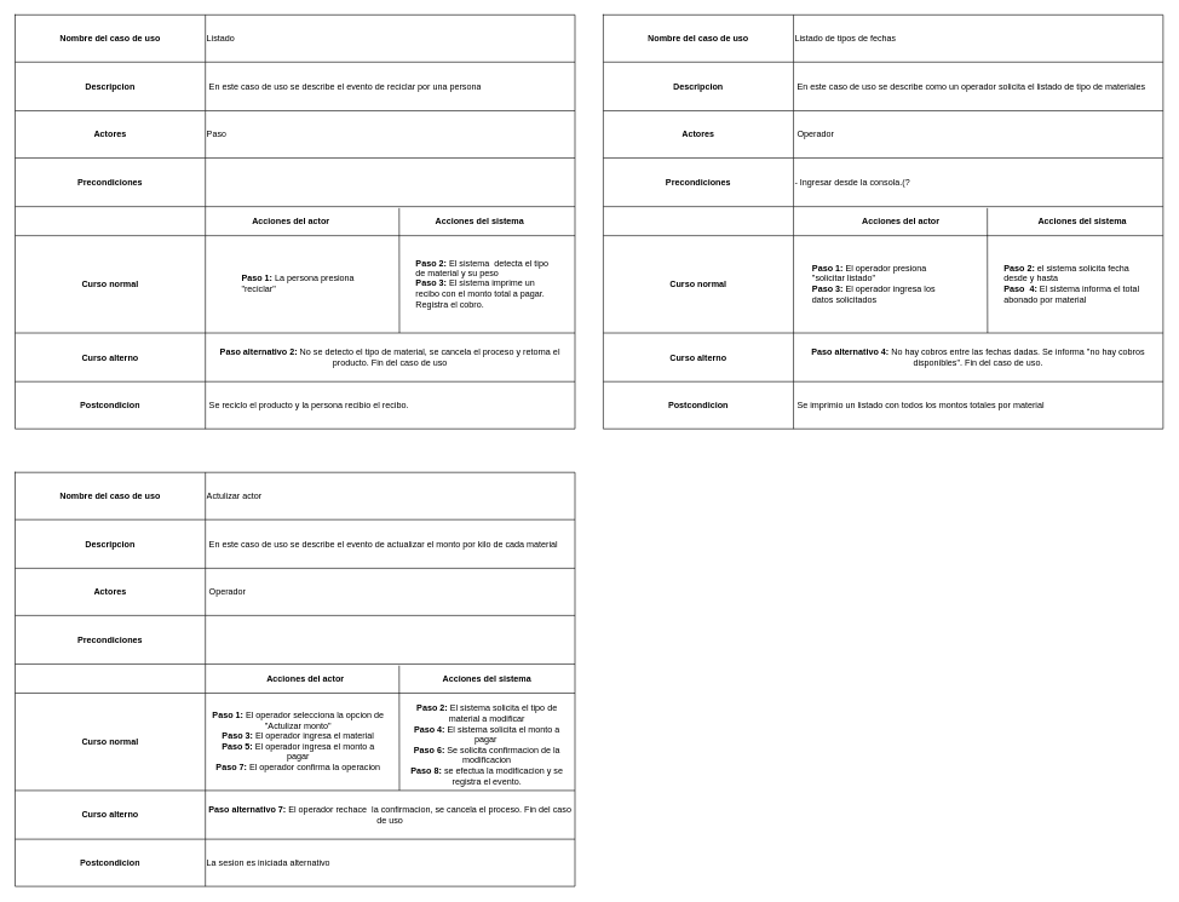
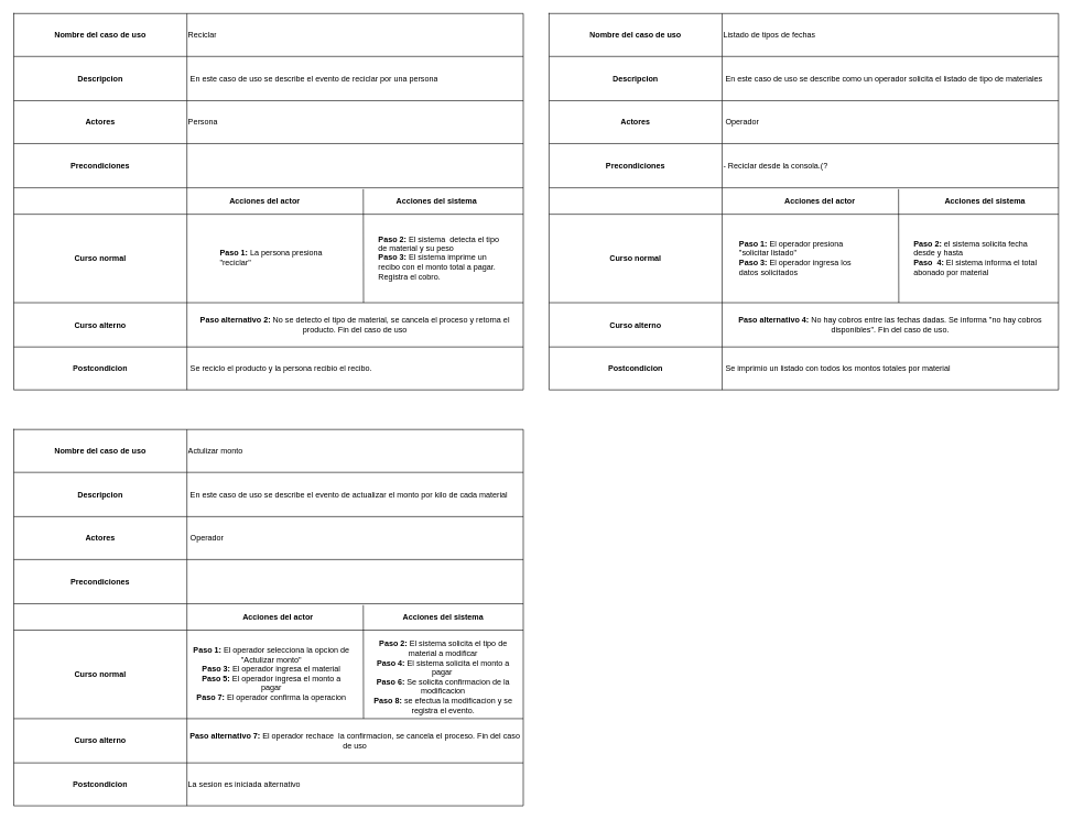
- <mxCell id="5" value="Listado" style="shape=partialRectangle;html=1;whiteSpace=wrap;connectable=0;strokeColor=inherit;overflow=hidden;fillColor=none;top=0;left=0;bottom=0;right=0;pointerEvents=1;align=left;" parent="3" vertex="1"><mxGeometry x="262" width="509" height="65" as="geometry"><mxRectangle width="509" height="65" as="alternateBounds" /></mxGeometry></mxCell>
+ <mxCell id="5" value="Reciclar" style="shape=partialRectangle;html=1;whiteSpace=wrap;connectable=0;strokeColor=inherit;overflow=hidden;fillColor=none;top=0;left=0;bottom=0;right=0;pointerEvents=1;align=left;" parent="3" vertex="1"><mxGeometry x="262" width="509" height="65" as="geometry"><mxRectangle width="509" height="65" as="alternateBounds" /></mxGeometry></mxCell>
- <mxCell id="11" value="Paso" style="shape=partialRectangle;html=1;whiteSpace=wrap;connectable=0;strokeColor=inherit;overflow=hidden;fillColor=none;top=0;left=0;bottom=0;right=0;pointerEvents=1;align=left;" parent="9" vertex="1"><mxGeometry x="262" width="509" height="65" as="geometry"><mxRectangle width="509" height="65" as="alternateBounds" /></mxGeometry></mxCell>
+ <mxCell id="11" value="Persona" style="shape=partialRectangle;html=1;whiteSpace=wrap;connectable=0;strokeColor=inherit;overflow=hidden;fillColor=none;top=0;left=0;bottom=0;right=0;pointerEvents=1;align=left;" parent="9" vertex="1"><mxGeometry x="262" width="509" height="65" as="geometry"><mxRectangle width="509" height="65" as="alternateBounds" /></mxGeometry></mxCell>
- <mxCell id="68" value="- Ingresar desde la consola.(?" style="shape=partialRectangle;html=1;whiteSpace=wrap;connectable=0;strokeColor=inherit;overflow=hidden;fillColor=none;top=0;left=0;bottom=0;right=0;pointerEvents=1;align=left;" parent="66" vertex="1"><mxGeometry x="262" width="509" height="67" as="geometry"><mxRectangle width="509" height="67" as="alternateBounds" /></mxGeometry></mxCell>
+ <mxCell id="68" value="- Reciclar desde la consola.(?" style="shape=partialRectangle;html=1;whiteSpace=wrap;connectable=0;strokeColor=inherit;overflow=hidden;fillColor=none;top=0;left=0;bottom=0;right=0;pointerEvents=1;align=left;" parent="66" vertex="1"><mxGeometry x="262" width="509" height="67" as="geometry"><mxRectangle width="509" height="67" as="alternateBounds" /></mxGeometry></mxCell>
- <mxCell id="33" value="Actulizar actor" style="shape=partialRectangle;html=1;whiteSpace=wrap;connectable=0;strokeColor=inherit;overflow=hidden;fillColor=none;top=0;left=0;bottom=0;right=0;pointerEvents=1;align=left;" parent="31" vertex="1"><mxGeometry x="262" width="509" height="65" as="geometry"><mxRectangle width="509" height="65" as="alternateBounds" /></mxGeometry></mxCell>
+ <mxCell id="33" value="Actulizar monto" style="shape=partialRectangle;html=1;whiteSpace=wrap;connectable=0;strokeColor=inherit;overflow=hidden;fillColor=none;top=0;left=0;bottom=0;right=0;pointerEvents=1;align=left;" parent="31" vertex="1"><mxGeometry x="262" width="509" height="65" as="geometry"><mxRectangle width="509" height="65" as="alternateBounds" /></mxGeometry></mxCell>
